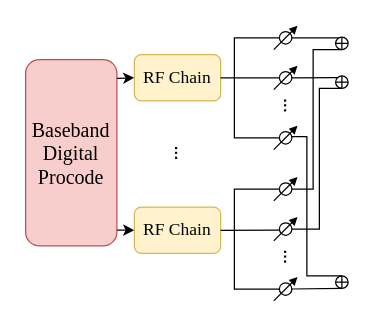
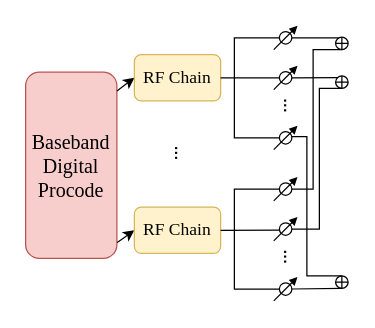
- <mxCell id="2" value="&lt;font style=&quot;font-size: 16px;&quot; face=&quot;Times New Roman&quot;&gt;Baseband Digital Procode&lt;/font&gt;" style="rounded=1;whiteSpace=wrap;html=1;fillColor=#f8cecc;strokeColor=#b85450;" vertex="1" parent="1"><mxGeometry x="20" y="47" width="73" height="149" as="geometry" /></mxCell>
+ <mxCell id="2" value="&lt;font style=&quot;font-size: 16px;&quot; face=&quot;Times New Roman&quot;&gt;Baseband Digital Procode&lt;/font&gt;" style="rounded=1;whiteSpace=wrap;html=1;fillColor=#f8cecc;strokeColor=#b85450;" vertex="1" parent="1"><mxGeometry x="20" y="57" width="73" height="149" as="geometry" /></mxCell>
